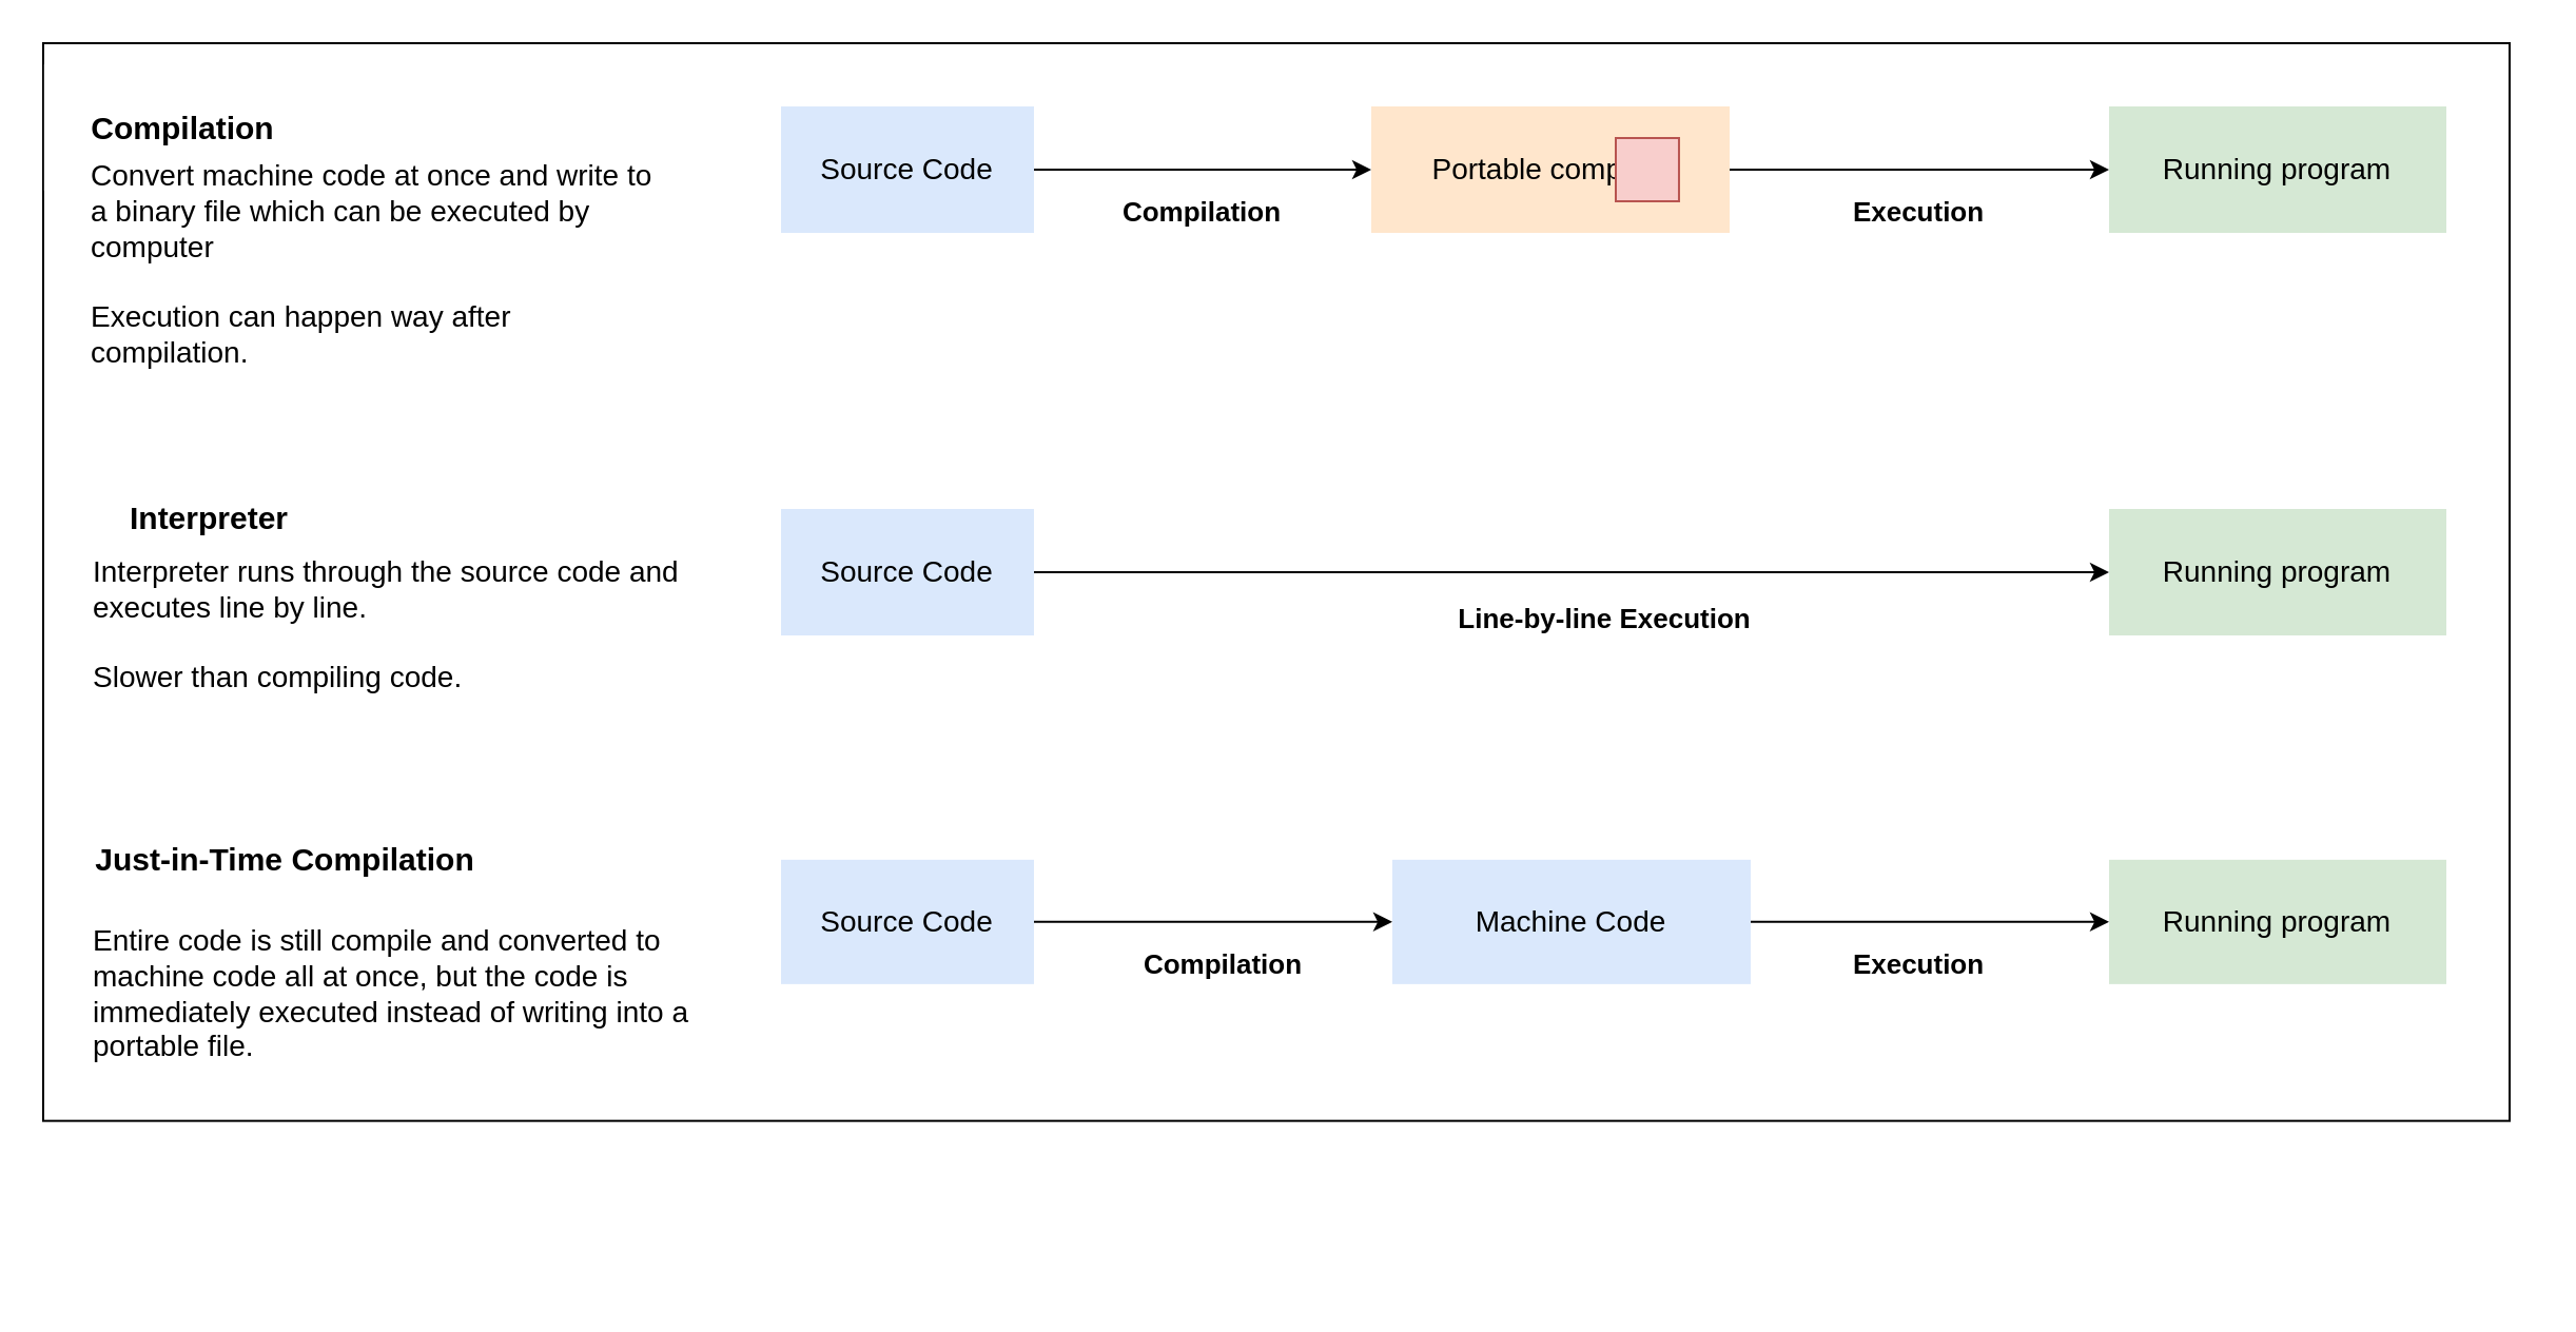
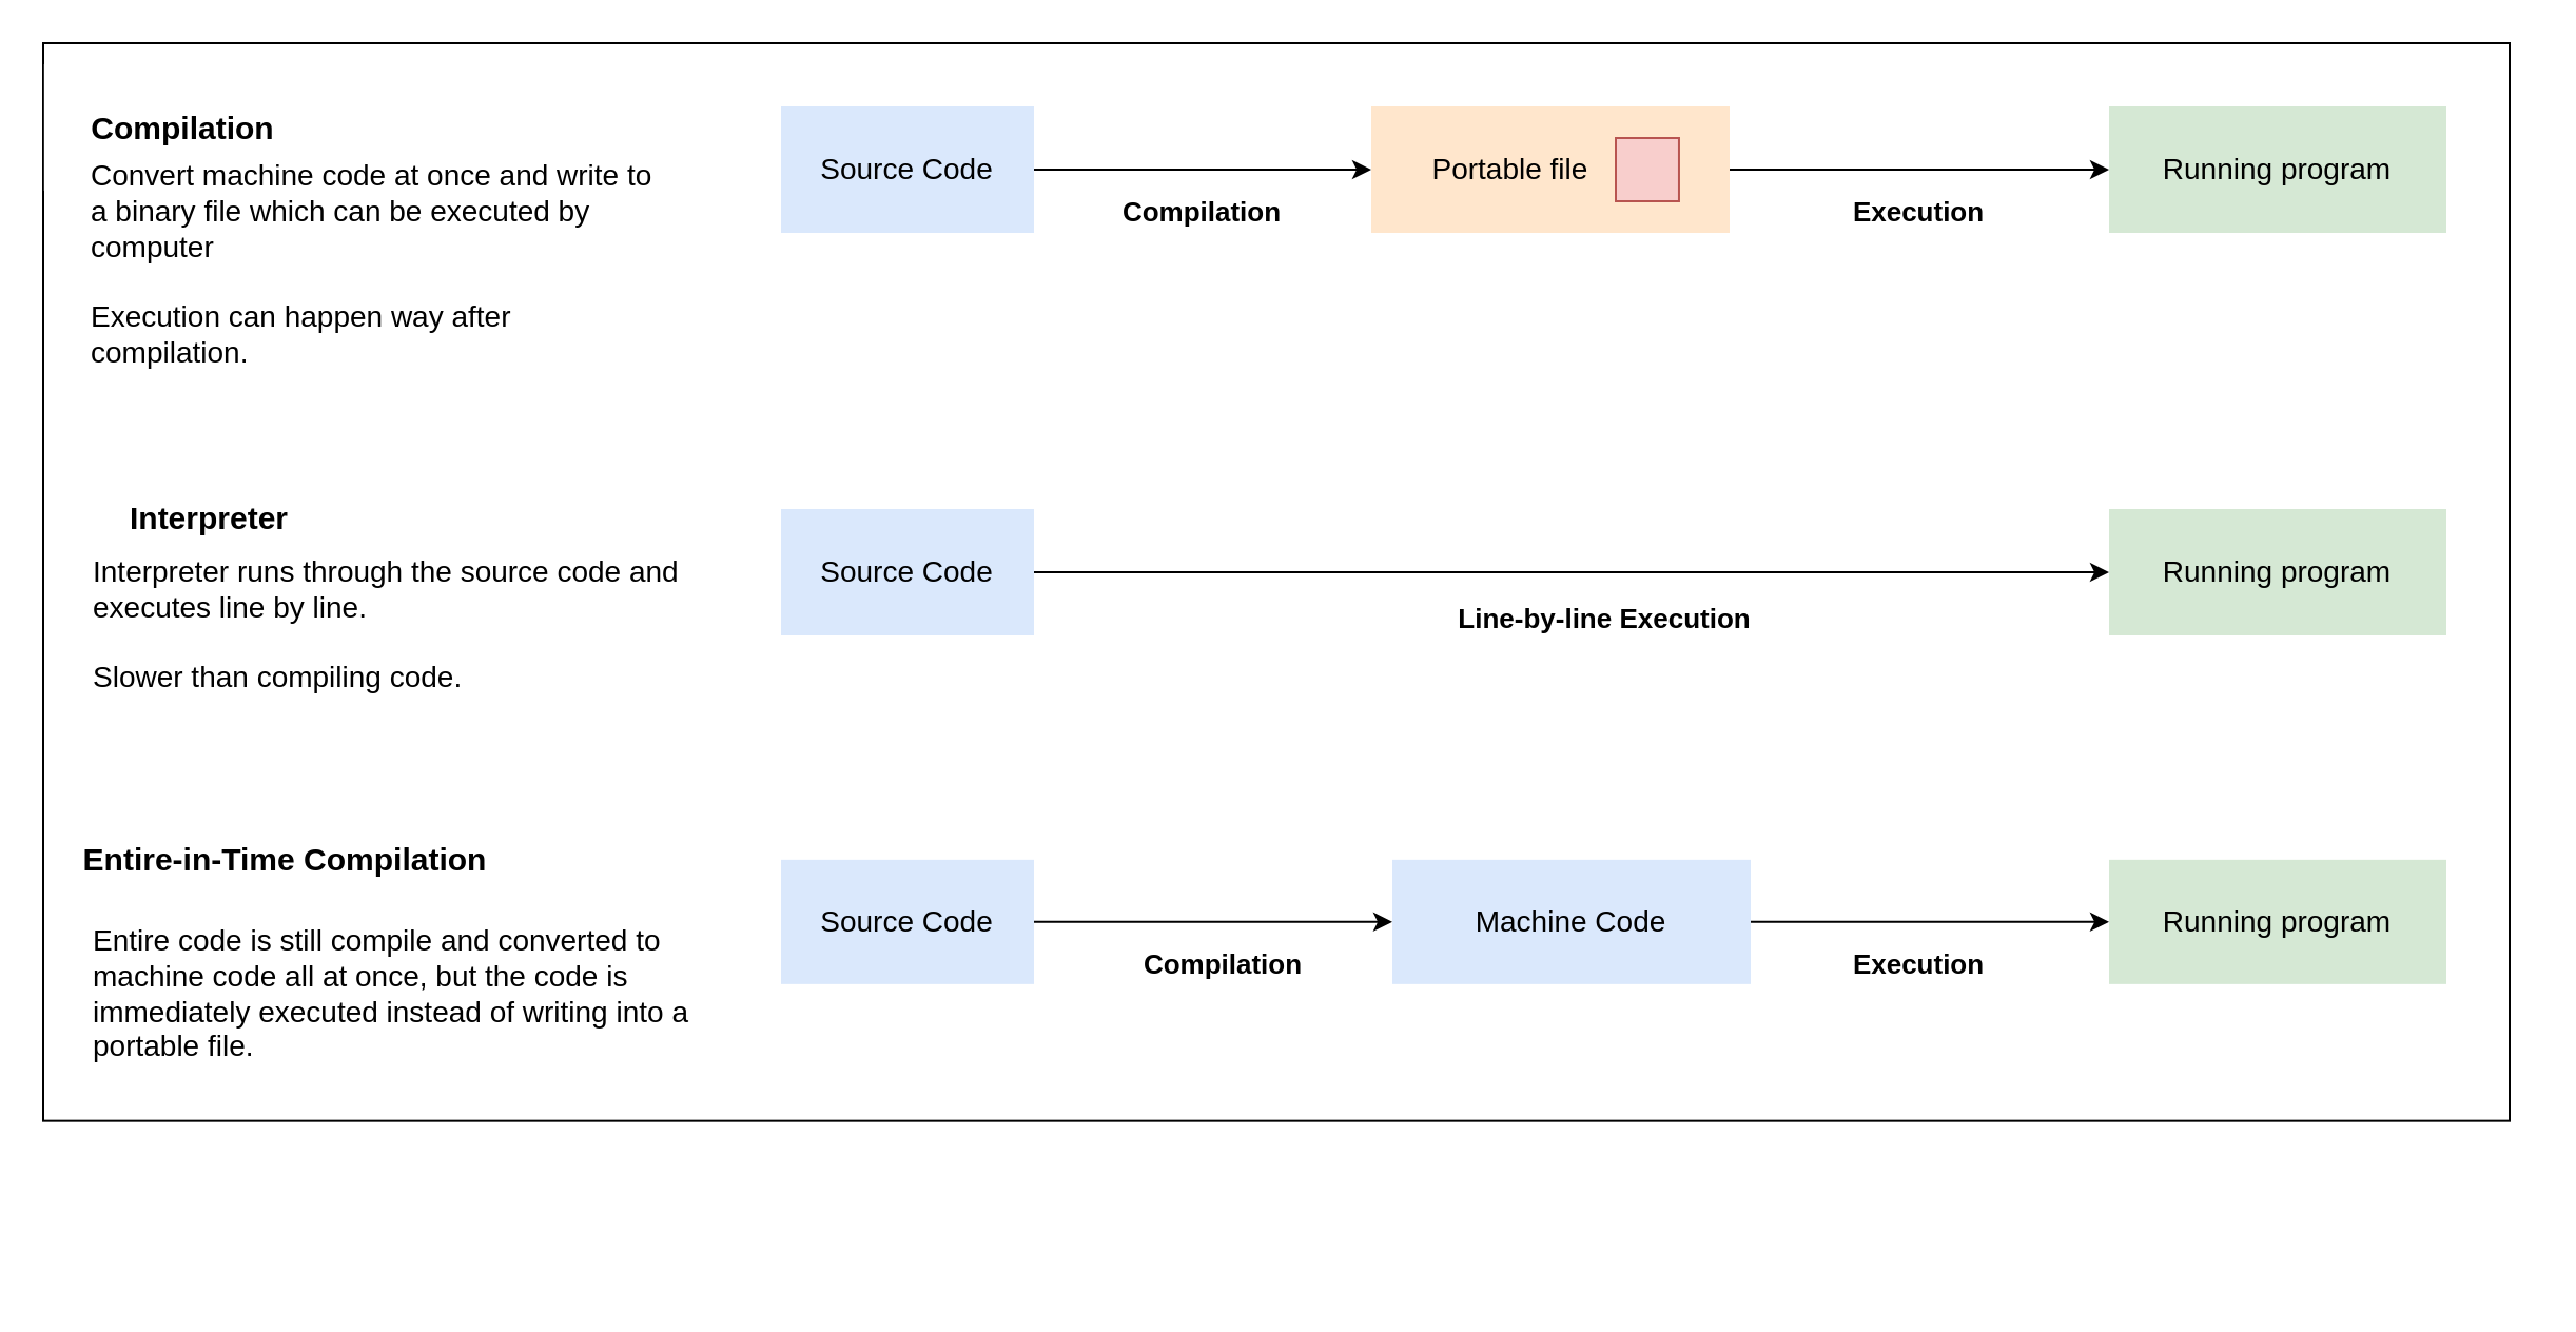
- <mxCell id="7" value="&amp;nbsp; &amp;nbsp; &amp;nbsp; &amp;nbsp;Portable compile&amp;nbsp;" style="rounded=0;whiteSpace=wrap;html=1;strokeColor=none;fillColor=#ffe6cc;align=left;fontSize=14;" vertex="1" parent="6"><mxGeometry width="170" height="60" as="geometry" /></mxCell>
+ <mxCell id="7" value="&amp;nbsp; &amp;nbsp; &amp;nbsp; &amp;nbsp;Portable file&amp;nbsp;" style="rounded=0;whiteSpace=wrap;html=1;strokeColor=none;fillColor=#ffe6cc;align=left;fontSize=14;" vertex="1" parent="6"><mxGeometry width="170" height="60" as="geometry" /></mxCell>
- <mxCell id="23" value="Just-in-Time Compilation" style="rounded=0;whiteSpace=wrap;html=1;fontSize=15;fontStyle=1;strokeColor=none;" vertex="1" parent="22"><mxGeometry y="9.833" width="210" height="59.0" as="geometry" /></mxCell>
+ <mxCell id="23" value="Entire-in-Time Compilation" style="rounded=0;whiteSpace=wrap;html=1;fontSize=15;fontStyle=1;strokeColor=none;" vertex="1" parent="22"><mxGeometry y="9.833" width="210" height="59.0" as="geometry" /></mxCell>
